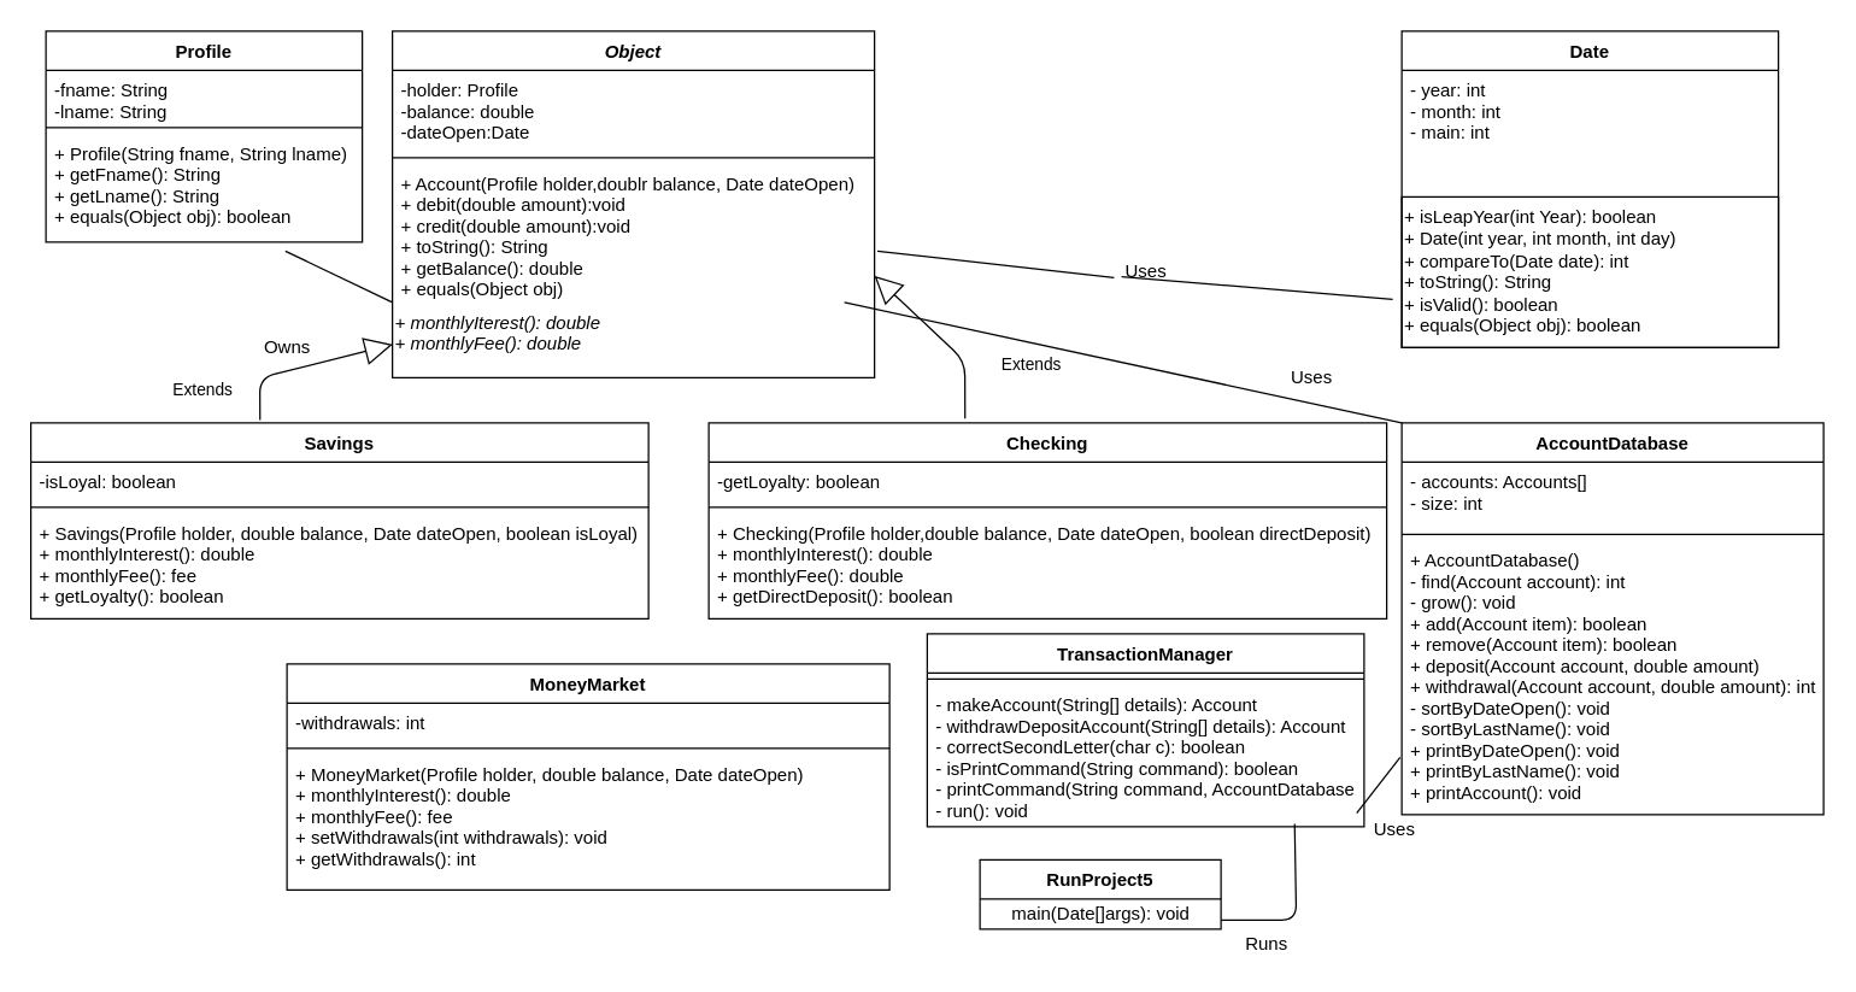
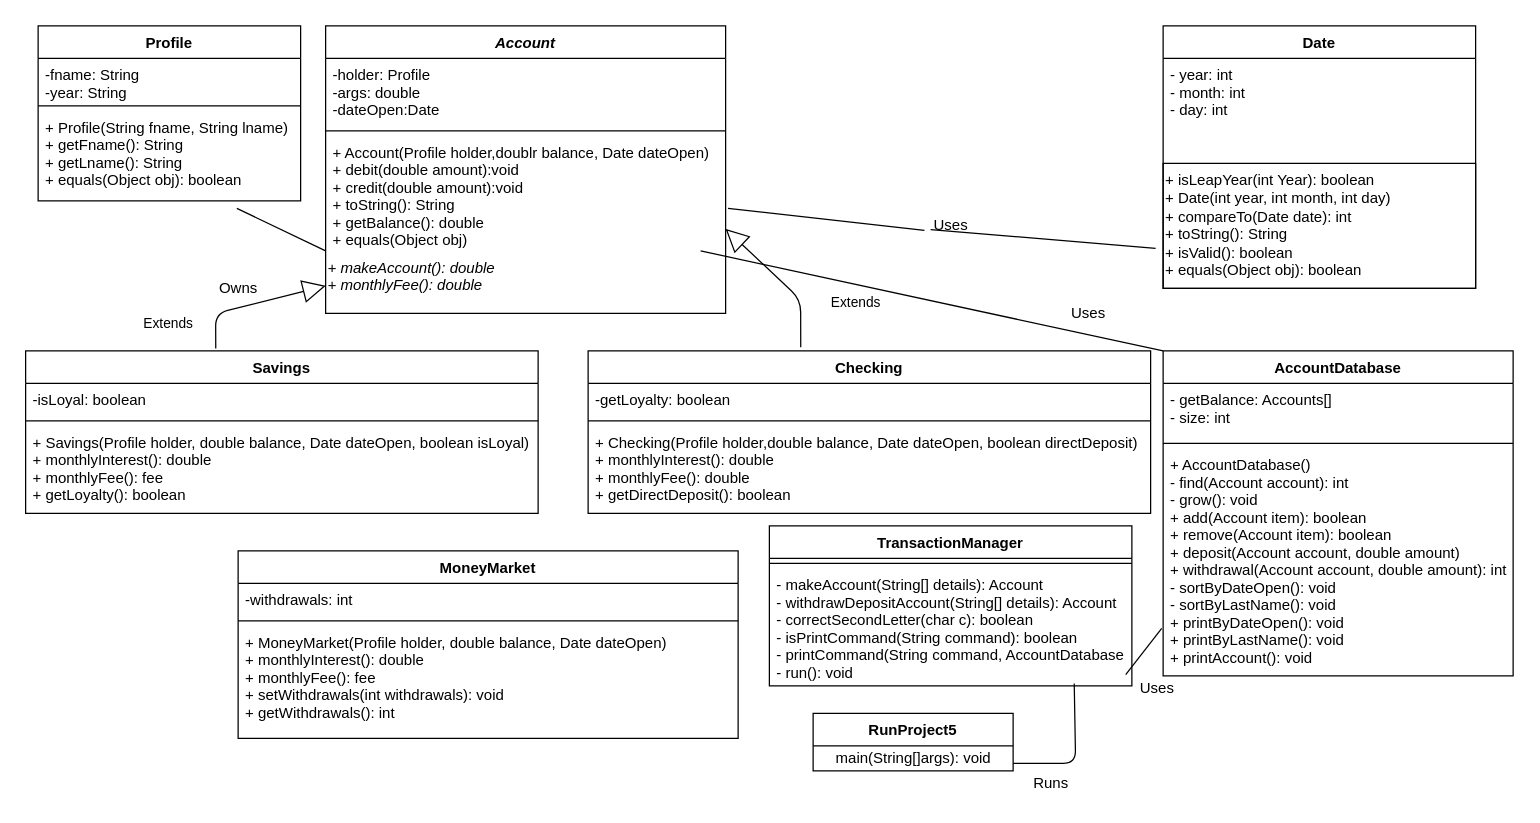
- <mxCell id="6" value="Object" style="swimlane;fontStyle=3;align=center;verticalAlign=top;childLayout=stackLayout;horizontal=1;startSize=26;horizontalStack=0;resizeParent=1;resizeParentMax=0;resizeLast=0;collapsible=1;marginBottom=0;" parent="1" vertex="1"><mxGeometry x="260" y="20" width="320" height="230" as="geometry" /></mxCell>
+ <mxCell id="6" value="Account" style="swimlane;fontStyle=3;align=center;verticalAlign=top;childLayout=stackLayout;horizontal=1;startSize=26;horizontalStack=0;resizeParent=1;resizeParentMax=0;resizeLast=0;collapsible=1;marginBottom=0;" parent="1" vertex="1"><mxGeometry x="260" y="20" width="320" height="230" as="geometry" /></mxCell>
- <mxCell id="29" value="-fname: String&#10;-lname: String" style="text;strokeColor=none;fillColor=none;align=left;verticalAlign=top;spacingLeft=4;spacingRight=4;overflow=hidden;rotatable=0;points=[[0,0.5],[1,0.5]];portConstraint=eastwest;" vertex="1" parent="28"><mxGeometry y="26" width="210" height="34" as="geometry" /></mxCell>
+ <mxCell id="29" value="-fname: String&#10;-year: String" style="text;strokeColor=none;fillColor=none;align=left;verticalAlign=top;spacingLeft=4;spacingRight=4;overflow=hidden;rotatable=0;points=[[0,0.5],[1,0.5]];portConstraint=eastwest;" vertex="1" parent="28"><mxGeometry y="26" width="210" height="34" as="geometry" /></mxCell>
- <mxCell id="7" value="-holder: Profile&#10;-balance: double&#10;-dateOpen:Date" style="text;strokeColor=none;fillColor=none;align=left;verticalAlign=top;spacingLeft=4;spacingRight=4;overflow=hidden;rotatable=0;points=[[0,0.5],[1,0.5]];portConstraint=eastwest;" parent="6" vertex="1"><mxGeometry y="26" width="320" height="54" as="geometry" /></mxCell>
+ <mxCell id="7" value="-holder: Profile&#10;-args: double&#10;-dateOpen:Date" style="text;strokeColor=none;fillColor=none;align=left;verticalAlign=top;spacingLeft=4;spacingRight=4;overflow=hidden;rotatable=0;points=[[0,0.5],[1,0.5]];portConstraint=eastwest;" parent="6" vertex="1"><mxGeometry y="26" width="320" height="54" as="geometry" /></mxCell>
- <mxCell id="22" value="- year: int&#10;- month: int&#10;- main: int" style="text;strokeColor=none;fillColor=none;align=left;verticalAlign=top;spacingLeft=4;spacingRight=4;overflow=hidden;rotatable=0;points=[[0,0.5],[1,0.5]];portConstraint=eastwest;fontStyle=0" vertex="1" parent="21"><mxGeometry y="26" width="250" height="84" as="geometry" /></mxCell>
+ <mxCell id="22" value="- year: int&#10;- month: int&#10;- day: int" style="text;strokeColor=none;fillColor=none;align=left;verticalAlign=top;spacingLeft=4;spacingRight=4;overflow=hidden;rotatable=0;points=[[0,0.5],[1,0.5]];portConstraint=eastwest;fontStyle=0" vertex="1" parent="21"><mxGeometry y="26" width="250" height="84" as="geometry" /></mxCell>
- <mxCell id="10" value="+ monthlyIterest(): double&#10;+ monthlyFee(): double" style="fillColor=none;strokeColor=none;align=left;labelPosition=center;verticalLabelPosition=middle;verticalAlign=top;fontStyle=2" vertex="1" parent="6"><mxGeometry y="180" width="320" height="50" as="geometry" /></mxCell>
+ <mxCell id="10" value="+ makeAccount(): double&#10;+ monthlyFee(): double" style="fillColor=none;strokeColor=none;align=left;labelPosition=center;verticalLabelPosition=middle;verticalAlign=top;fontStyle=2" vertex="1" parent="6"><mxGeometry y="180" width="320" height="50" as="geometry" /></mxCell>
- <mxCell id="40" value="- accounts: Accounts[]&#10;- size: int" style="text;strokeColor=none;fillColor=none;align=left;verticalAlign=top;spacingLeft=4;spacingRight=4;overflow=hidden;rotatable=0;points=[[0,0.5],[1,0.5]];portConstraint=eastwest;" vertex="1" parent="38"><mxGeometry y="26" width="280" height="44" as="geometry" /></mxCell>
+ <mxCell id="40" value="- getBalance: Accounts[]&#10;- size: int" style="text;strokeColor=none;fillColor=none;align=left;verticalAlign=top;spacingLeft=4;spacingRight=4;overflow=hidden;rotatable=0;points=[[0,0.5],[1,0.5]];portConstraint=eastwest;" vertex="1" parent="38"><mxGeometry y="26" width="280" height="44" as="geometry" /></mxCell>
- <mxCell id="45" value="main(Date[]args): void" style="text;html=1;align=center;verticalAlign=middle;resizable=0;points=[];autosize=1;fontColor=#000000;" vertex="1" parent="44"><mxGeometry y="26" width="160" height="20" as="geometry" /></mxCell>
+ <mxCell id="45" value="main(String[]args): void" style="text;html=1;align=center;verticalAlign=middle;resizable=0;points=[];autosize=1;fontColor=#000000;" vertex="1" parent="44"><mxGeometry y="26" width="160" height="20" as="geometry" /></mxCell>
